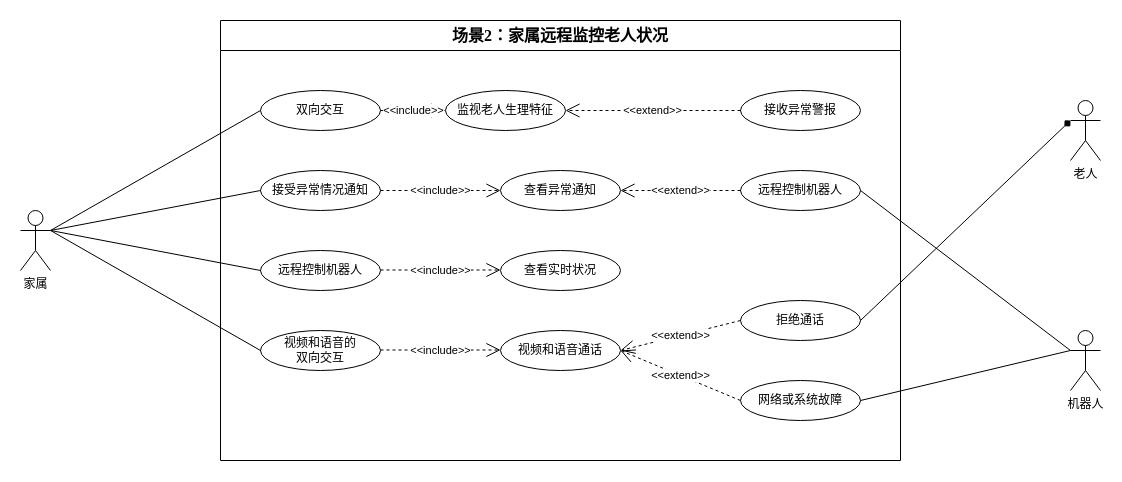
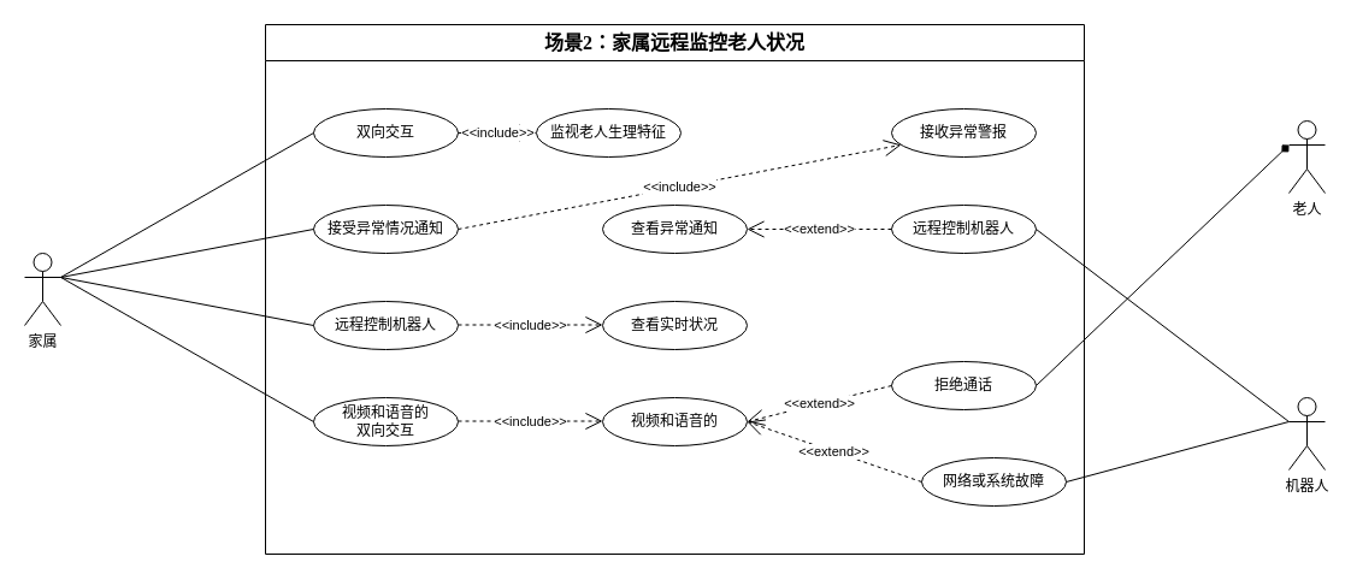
- <mxCell id="7" value="&amp;lt;&amp;lt;extend&amp;gt;&amp;gt;" style="endArrow=open;endSize=12;dashed=1;html=1;rounded=0;entryX=1;entryY=0.5;entryDx=0;entryDy=0;exitX=0;exitY=0.5;exitDx=0;exitDy=0;" parent="4" source="6" target="8" edge="1"><mxGeometry width="160" relative="1" as="geometry"><mxPoint x="1010" y="420" as="sourcePoint" /><mxPoint x="400" y="50" as="targetPoint" /></mxGeometry></mxCell>
- <mxCell id="13" value="&amp;lt;&amp;lt;include&amp;gt;&amp;gt;" style="endArrow=open;endSize=12;dashed=1;html=1;rounded=0;exitX=1;exitY=0.5;exitDx=0;exitDy=0;entryX=0;entryY=0.5;entryDx=0;entryDy=0;" parent="4" source="10" target="12" edge="1"><mxGeometry width="160" relative="1" as="geometry"><mxPoint x="100" y="150" as="sourcePoint" /><mxPoint x="240" y="100" as="targetPoint" /></mxGeometry></mxCell>
+ <mxCell id="13" value="&amp;lt;&amp;lt;include&amp;gt;&amp;gt;" style="endArrow=open;endSize=12;dashed=1;html=1;rounded=0;exitX=1;exitY=0.5;exitDx=0;exitDy=0;" parent="4" source="10" target="6" edge="1"><mxGeometry width="160" relative="1" as="geometry"><mxPoint x="100" y="150" as="sourcePoint" /><mxPoint x="240" y="100" as="targetPoint" /></mxGeometry></mxCell>
- <mxCell id="19" value="视频和语音通话" style="ellipse;whiteSpace=wrap;html=1;" vertex="1" parent="4"><mxGeometry x="280" y="310" width="120" height="40" as="geometry" /></mxCell>
+ <mxCell id="19" value="视频和语音的" style="ellipse;whiteSpace=wrap;html=1;" vertex="1" parent="4"><mxGeometry x="280" y="310" width="120" height="40" as="geometry" /></mxCell>
- <mxCell id="23" value="网络或系统故障" style="ellipse;whiteSpace=wrap;html=1;" vertex="1" parent="4"><mxGeometry x="520" y="360" width="120" height="40" as="geometry" /></mxCell>
+ <mxCell id="23" value="网络或系统故障" style="ellipse;whiteSpace=wrap;html=1;" vertex="1" parent="4"><mxGeometry x="545" y="360" width="120" height="40" as="geometry" /></mxCell>
